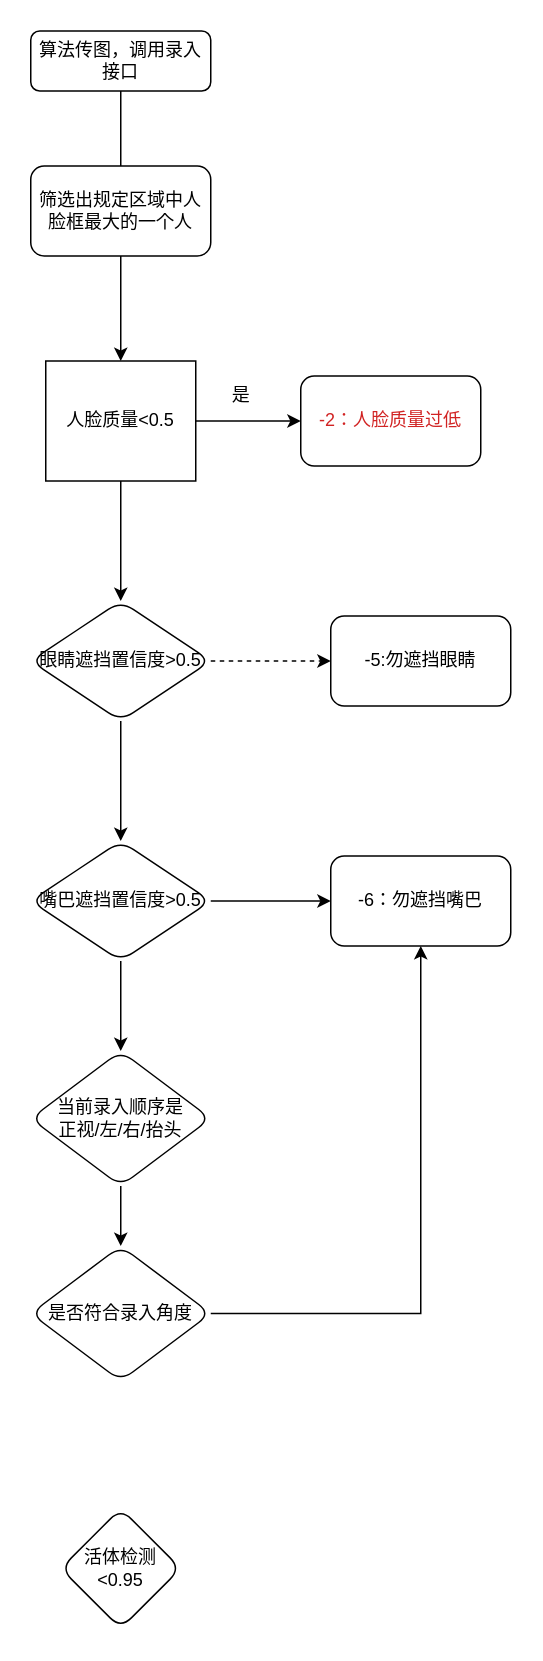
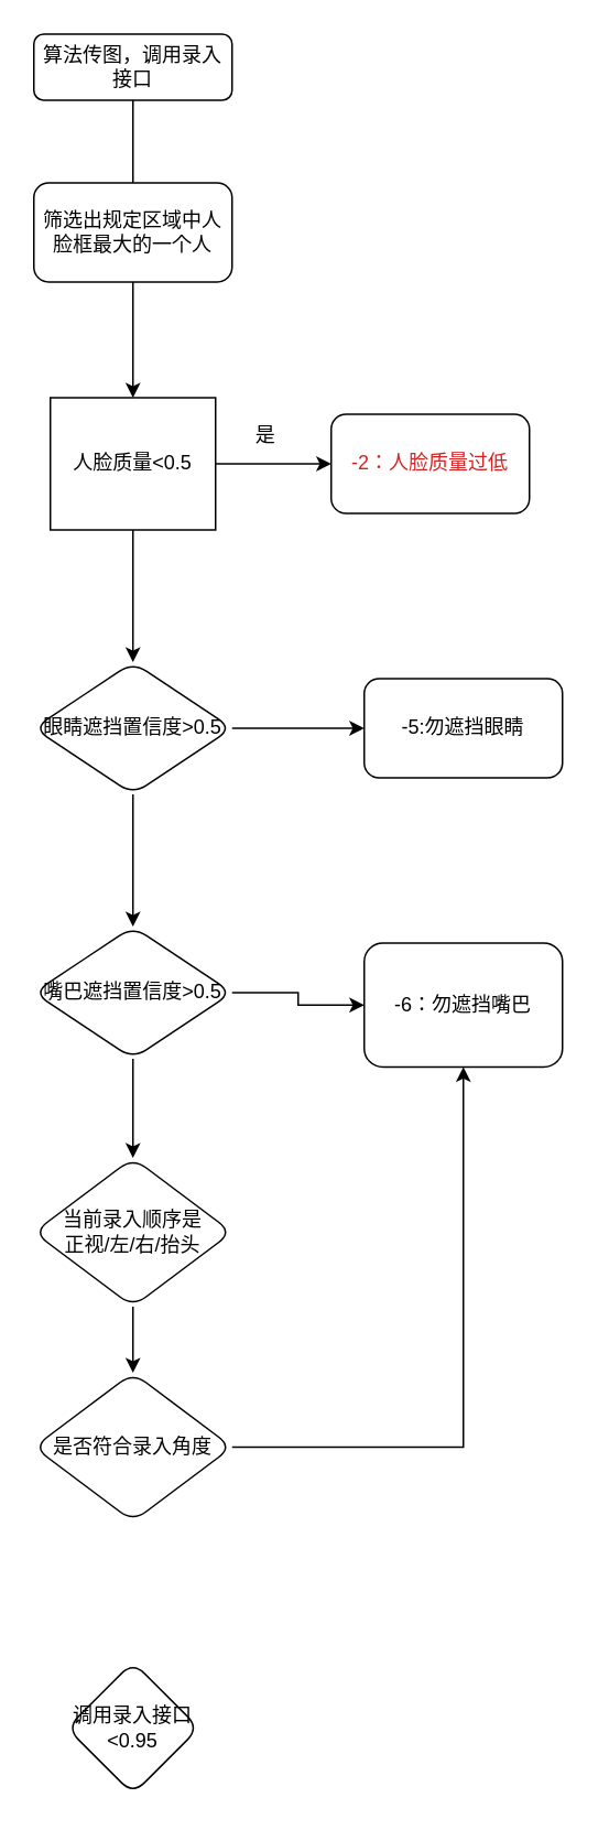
- <mxCell id="11" value="" style="edgeStyle=orthogonalEdgeStyle;rounded=0;orthogonalLoop=1;jettySize=auto;html=1;dashed=1;" edge="1" parent="1" source="13" target="14"><mxGeometry relative="1" as="geometry" /></mxCell>
+ <mxCell id="11" value="" style="edgeStyle=orthogonalEdgeStyle;rounded=0;orthogonalLoop=1;jettySize=auto;html=1;" edge="1" parent="1" source="13" target="14"><mxGeometry relative="1" as="geometry" /></mxCell>
- <mxCell id="18" value="-6：勿遮挡嘴巴" style="whiteSpace=wrap;html=1;rounded=1;" vertex="1" parent="1"><mxGeometry x="220" y="570" width="120" height="60" as="geometry" /></mxCell>
+ <mxCell id="18" value="-6：勿遮挡嘴巴" style="whiteSpace=wrap;html=1;rounded=1;" vertex="1" parent="1"><mxGeometry x="220" y="570" width="120" height="75" as="geometry" /></mxCell>
- <mxCell id="23" value="活体检测&amp;lt;0.95" style="rhombus;whiteSpace=wrap;html=1;rounded=1;" vertex="1" parent="1"><mxGeometry x="40" y="1005" width="80" height="80" as="geometry" /></mxCell>
+ <mxCell id="23" value="调用录入接口&amp;lt;0.95" style="rhombus;whiteSpace=wrap;html=1;rounded=1;" vertex="1" parent="1"><mxGeometry x="40" y="1005" width="80" height="80" as="geometry" /></mxCell>
